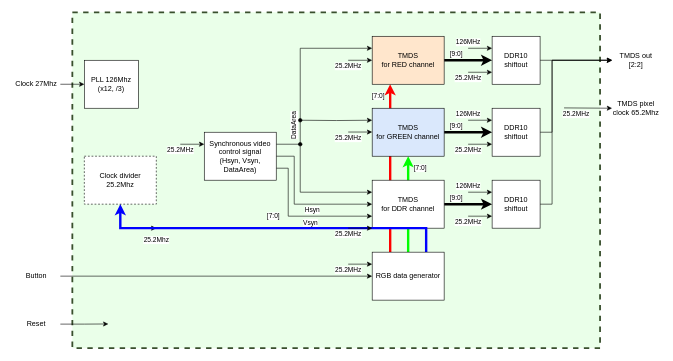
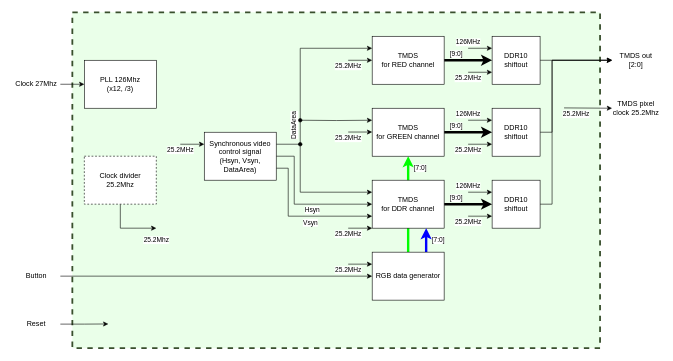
- <mxCell id="6" value="TMDS&lt;br&gt;for RED channel" style="rounded=0;whiteSpace=wrap;html=1;fillColor=#ffe6cc;" vertex="1" parent="1"><mxGeometry x="620" y="60" width="120" height="80" as="geometry" /></mxCell>
+ <mxCell id="6" value="TMDS&lt;br&gt;for RED channel" style="rounded=0;whiteSpace=wrap;html=1;" vertex="1" parent="1"><mxGeometry x="620" y="60" width="120" height="80" as="geometry" /></mxCell>
- <mxCell id="11" value="TMDS out [2:2]" style="text;html=1;strokeColor=none;fillColor=none;align=center;verticalAlign=middle;whiteSpace=wrap;rounded=0;dashed=1;" vertex="1" parent="1"><mxGeometry x="1020" y="60" width="80" height="80" as="geometry" /></mxCell>
+ <mxCell id="11" value="TMDS out [2:0]" style="text;html=1;strokeColor=none;fillColor=none;align=center;verticalAlign=middle;whiteSpace=wrap;rounded=0;dashed=1;" vertex="1" parent="1"><mxGeometry x="1020" y="60" width="80" height="80" as="geometry" /></mxCell>
- <mxCell id="21" value="PLL 126Mhz&lt;br&gt;(x12, /3)" style="rounded=0;whiteSpace=wrap;html=1;" vertex="1" parent="1"><mxGeometry x="140" y="100" width="90" height="80" as="geometry" /></mxCell>
+ <mxCell id="21" value="PLL 126Mhz&lt;br&gt;(x12, /3)" style="rounded=0;whiteSpace=wrap;html=1;" vertex="1" parent="1"><mxGeometry x="140" y="100" width="120" height="80" as="geometry" /></mxCell>
- <mxCell id="12" value="TMDS pixel clock 65.2Mhz" style="text;html=1;strokeColor=none;fillColor=none;align=center;verticalAlign=middle;whiteSpace=wrap;rounded=0;dashed=1;" vertex="1" parent="1"><mxGeometry x="1020" y="140" width="80" height="80" as="geometry" /></mxCell>
+ <mxCell id="12" value="TMDS pixel clock 25.2Mhz" style="text;html=1;strokeColor=none;fillColor=none;align=center;verticalAlign=middle;whiteSpace=wrap;rounded=0;dashed=1;" vertex="1" parent="1"><mxGeometry x="1020" y="140" width="80" height="80" as="geometry" /></mxCell>
- <mxCell id="8" value="TMDS&lt;br&gt;for GREEN channel" style="rounded=0;whiteSpace=wrap;html=1;fillColor=#dae8fc;" vertex="1" parent="1"><mxGeometry x="620" y="180" width="120" height="80" as="geometry" /></mxCell>
+ <mxCell id="8" value="TMDS&lt;br&gt;for GREEN channel" style="rounded=0;whiteSpace=wrap;html=1;" vertex="1" parent="1"><mxGeometry x="620" y="180" width="120" height="80" as="geometry" /></mxCell>
- <mxCell id="32" value="[7:0]" style="edgeStyle=orthogonalEdgeStyle;rounded=0;html=1;exitX=0.75;exitY=0;exitDx=0;exitDy=0;strokeColor=#0000FF;strokeWidth=4;" edge="1" parent="1" source="33" target="23"><mxGeometry y="-20" relative="1" as="geometry"><mxPoint as="offset" /></mxGeometry></mxCell>
+ <mxCell id="32" value="[7:0]" style="edgeStyle=orthogonalEdgeStyle;rounded=0;html=1;exitX=0.75;exitY=0;exitDx=0;exitDy=0;entryX=0.75;entryY=1;entryDx=0;entryDy=0;strokeColor=#0000FF;strokeWidth=4;" edge="1" parent="1" source="33" target="10"><mxGeometry y="-20" relative="1" as="geometry"><mxPoint as="offset" /></mxGeometry></mxCell>
- <mxCell id="4" value="[7:0]" style="edgeStyle=orthogonalEdgeStyle;rounded=0;html=1;exitX=0.25;exitY=0;exitDx=0;exitDy=0;entryX=0.25;entryY=1;entryDx=0;entryDy=0;strokeColor=#FF0000;strokeWidth=4;" edge="1" parent="1" source="33" target="6"><mxGeometry x="0.857" y="20" relative="1" as="geometry"><mxPoint as="offset" /></mxGeometry></mxCell>
